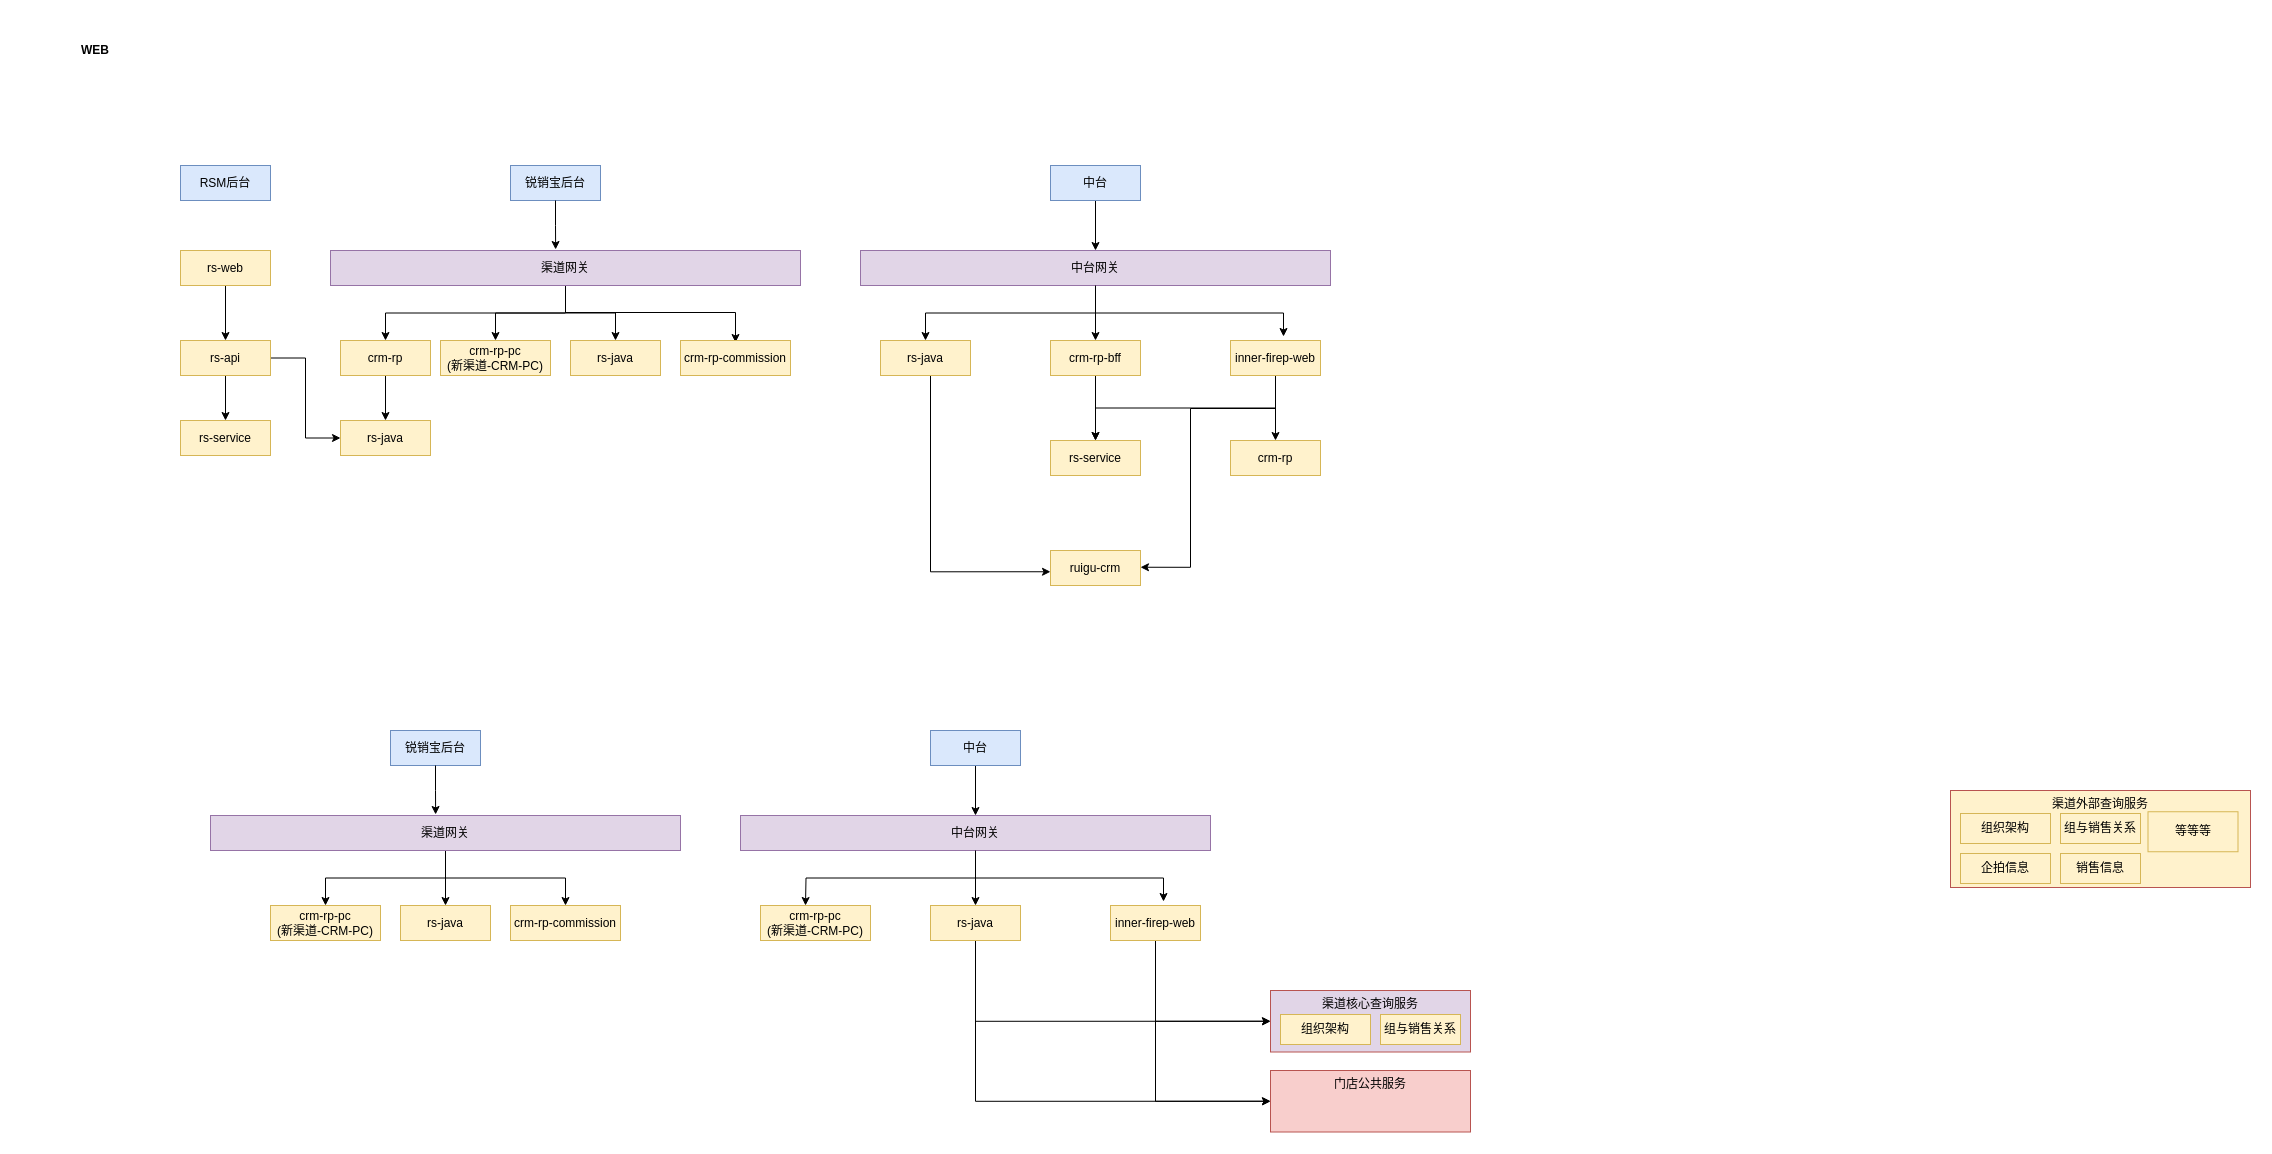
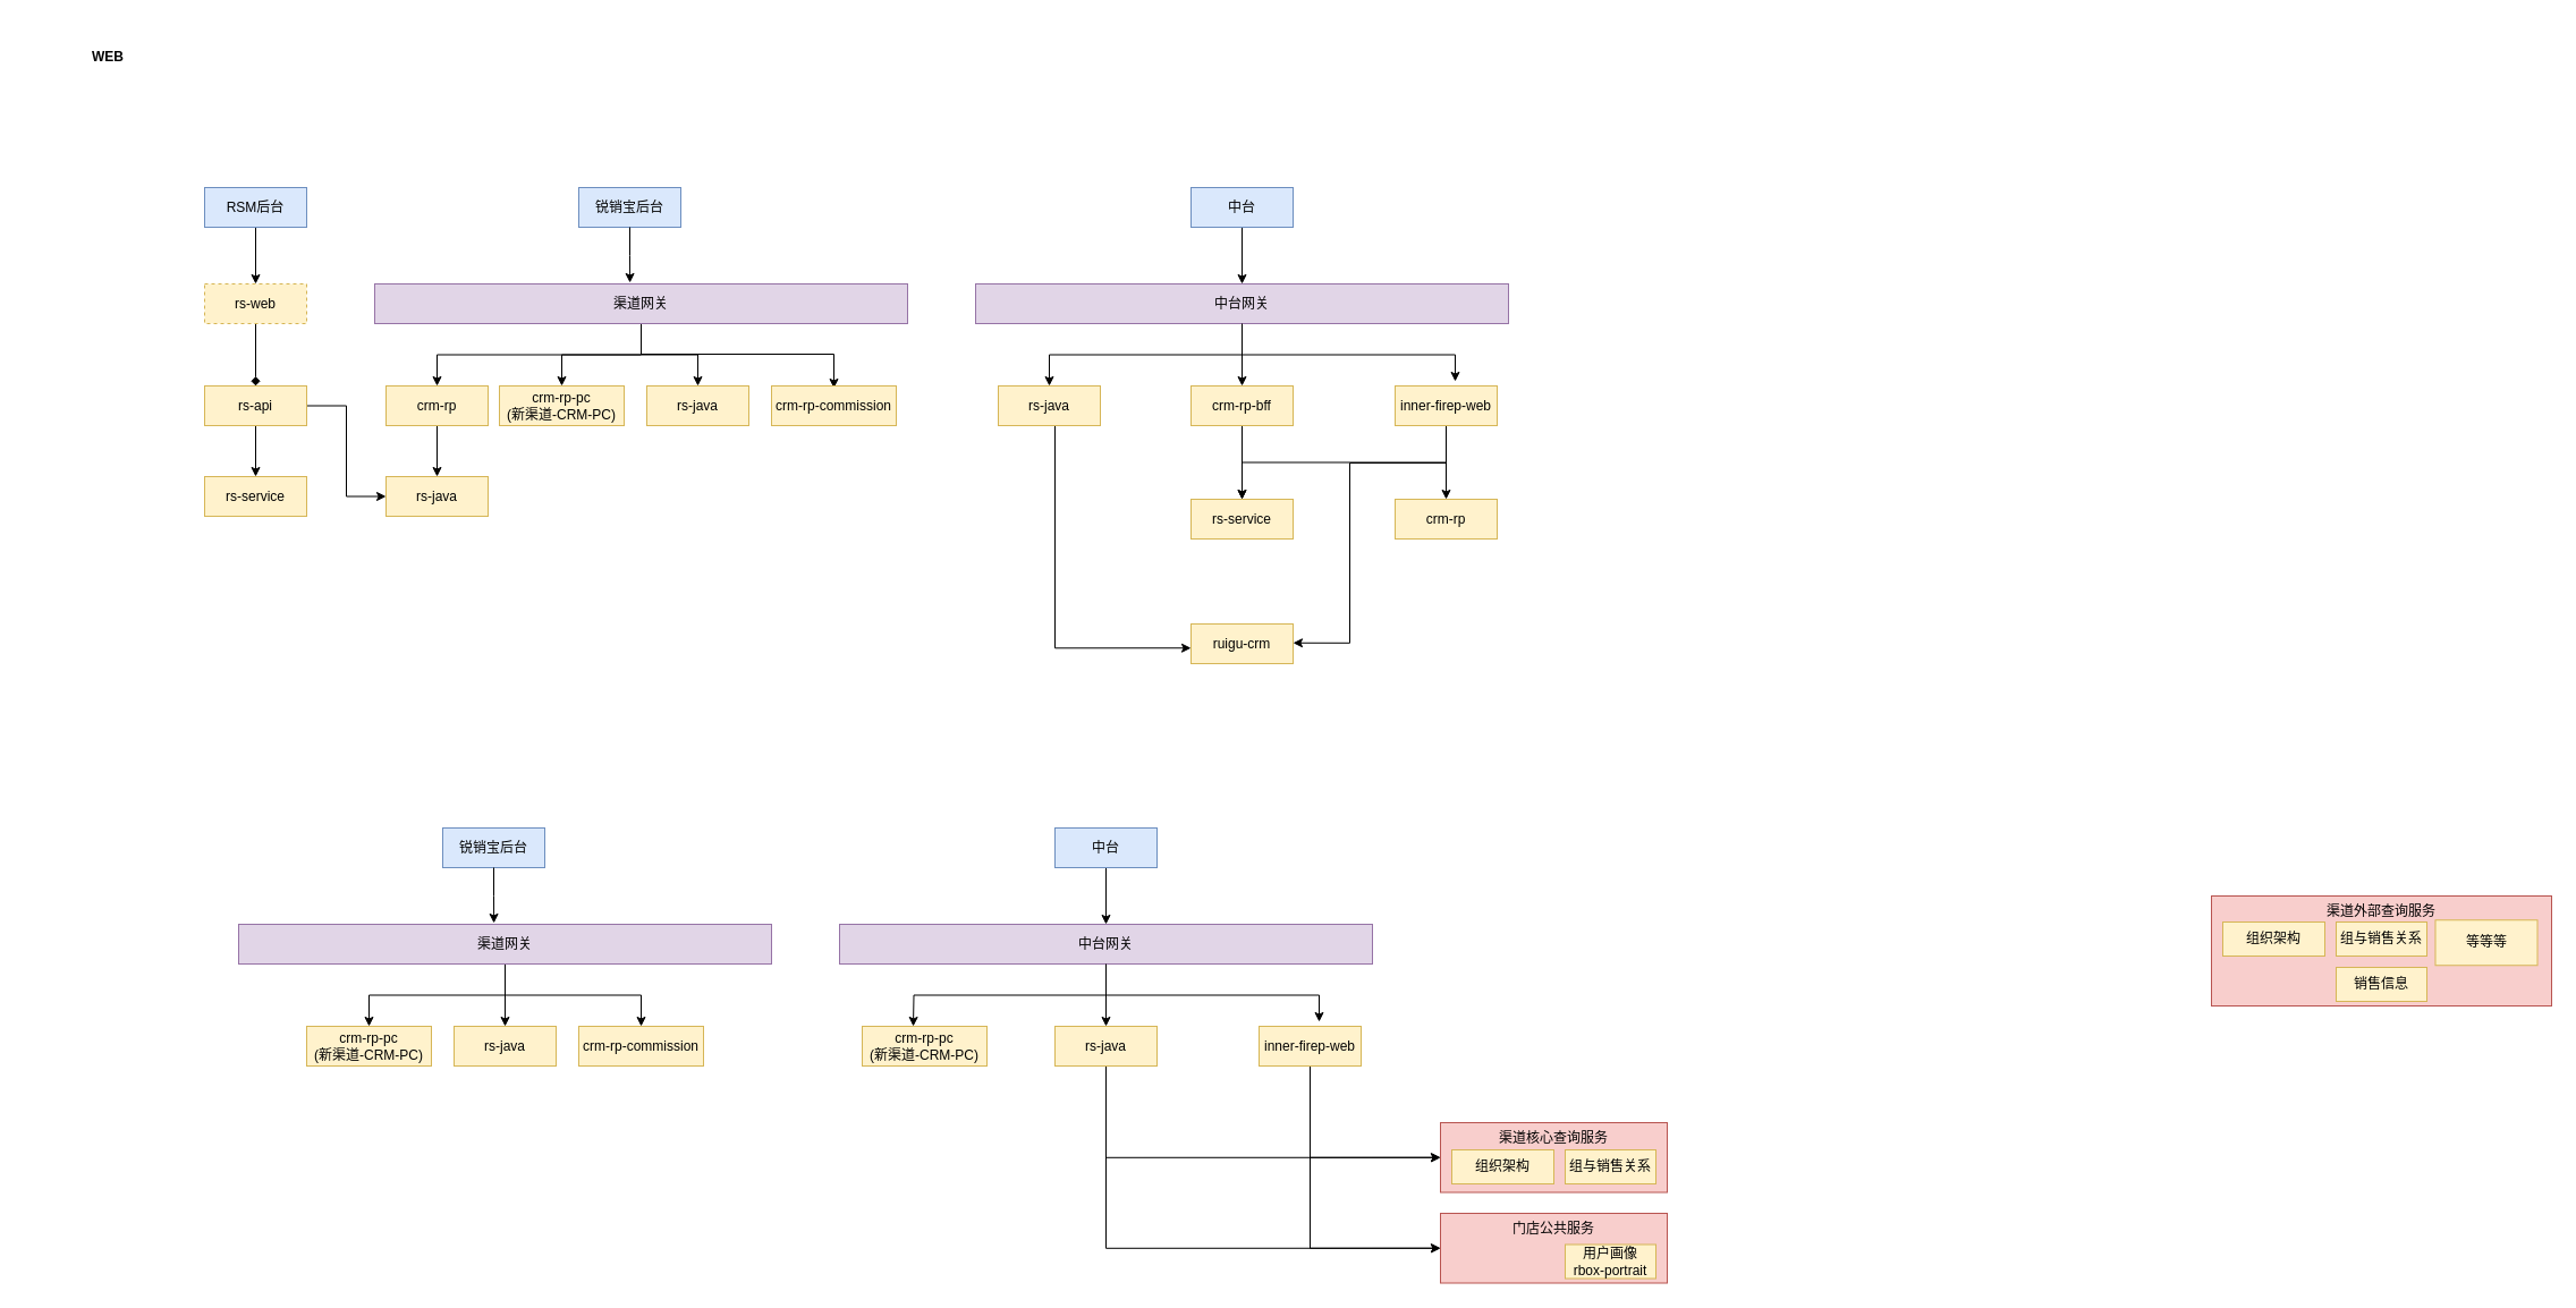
+ <mxCell id="18" style="edgeStyle=orthogonalEdgeStyle;rounded=0;orthogonalLoop=1;jettySize=auto;html=1;" parent="1" source="19" target="8" edge="1"><mxGeometry relative="1" as="geometry" /></mxCell>
- <mxCell id="8" value="rs-web" style="rounded=0;whiteSpace=wrap;html=1;fillColor=#fff2cc;strokeColor=#d6b656;fontFamily=Helvetica;labelBackgroundColor=none;fontSize=12;" parent="1" vertex="1"><mxGeometry x="180" y="250" width="90" height="35" as="geometry" /></mxCell>
+ <mxCell id="8" value="rs-web" style="rounded=0;whiteSpace=wrap;html=1;fillColor=#fff2cc;strokeColor=#d6b656;fontFamily=Helvetica;labelBackgroundColor=none;fontSize=12;dashed=1;" parent="1" vertex="1"><mxGeometry x="180" y="250" width="90" height="35" as="geometry" /></mxCell>
- <mxCell id="7" value="" style="edgeStyle=orthogonalEdgeStyle;rounded=0;orthogonalLoop=1;jettySize=auto;html=1;" parent="1" source="8" target="22" edge="1"><mxGeometry relative="1" as="geometry" /></mxCell>
+ <mxCell id="7" value="" style="edgeStyle=orthogonalEdgeStyle;rounded=0;orthogonalLoop=1;jettySize=auto;html=1;endArrow=diamond;" parent="1" source="8" target="22" edge="1"><mxGeometry relative="1" as="geometry" /></mxCell>
- <mxCell id="10" value="渠道外部查询服务" style="rounded=0;whiteSpace=wrap;html=1;fillColor=#fff2cc;strokeColor=#b85450;fontFamily=Helvetica;labelBackgroundColor=none;fontSize=12;verticalAlign=top;" parent="1" vertex="1"><mxGeometry x="1950" y="790" width="300" height="97" as="geometry" /></mxCell>
+ <mxCell id="10" value="渠道外部查询服务" style="rounded=0;whiteSpace=wrap;html=1;fillColor=#f8cecc;strokeColor=#b85450;fontFamily=Helvetica;labelBackgroundColor=none;fontSize=12;verticalAlign=top;" parent="1" vertex="1"><mxGeometry x="1950" y="790" width="300" height="97" as="geometry" /></mxCell>
- <mxCell id="16" value="企拍信息" style="rounded=0;whiteSpace=wrap;html=1;fillColor=#fff2cc;strokeColor=#d6b656;fontFamily=Helvetica;labelBackgroundColor=none;fontSize=12;" parent="14" vertex="1"><mxGeometry width="90" height="30" as="geometry" /></mxCell>
- <mxCell id="72" value="渠道核心查询服务" style="rounded=0;whiteSpace=wrap;html=1;fillColor=#e1d5e7;strokeColor=#b85450;fontFamily=Helvetica;labelBackgroundColor=none;fontSize=12;verticalAlign=top;" vertex="1" parent="71"><mxGeometry width="200" height="61.5" as="geometry" /></mxCell>
+ <mxCell id="72" value="渠道核心查询服务" style="rounded=0;whiteSpace=wrap;html=1;fillColor=#f8cecc;strokeColor=#b85450;fontFamily=Helvetica;labelBackgroundColor=none;fontSize=12;verticalAlign=top;" vertex="1" parent="71"><mxGeometry width="200" height="61.5" as="geometry" /></mxCell>
+ <mxCell id="70" value="&lt;p&gt;&lt;span&gt;&lt;span&gt;用户画像&lt;br&gt;&lt;/span&gt;&lt;/span&gt;&lt;span&gt;rbox-portrait&lt;/span&gt;&lt;span&gt;&lt;/span&gt;&lt;/p&gt;" style="rounded=0;whiteSpace=wrap;html=1;fillColor=#fff2cc;strokeColor=#d6b656;align=center;verticalAlign=middle;fontFamily=Helvetica;fontSize=12;fontColor=default;labelBackgroundColor=none;" vertex="1" parent="69"><mxGeometry x="100" width="80" height="30" as="geometry" /></mxCell>
